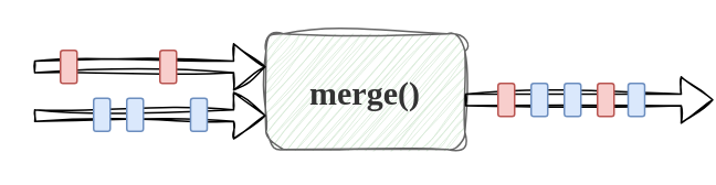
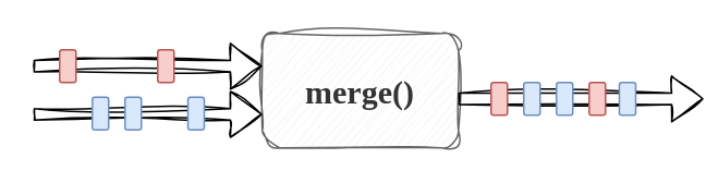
- <mxCell id="2" value="merge()" style="rounded=1;whiteSpace=wrap;html=1;sketch=1;hachureGap=4;jiggle=2;curveFitting=1;fontFamily=Architects Daughter;fontSource=https%3A%2F%2Ffonts.googleapis.com%2Fcss%3Ffamily%3DArchitects%2BDaughter;fontSize=20;fillColor=#d5e8d4;strokeColor=#666666;fontStyle=1;fontColor=#333333;" vertex="1" parent="1"><mxGeometry x="160" y="20" width="120" height="70" as="geometry" /></mxCell>
+ <mxCell id="2" value="merge()" style="rounded=1;whiteSpace=wrap;html=1;sketch=1;hachureGap=4;jiggle=2;curveFitting=1;fontFamily=Architects Daughter;fontSource=https%3A%2F%2Ffonts.googleapis.com%2Fcss%3Ffamily%3DArchitects%2BDaughter;fontSize=20;fillColor=#f5f5f5;strokeColor=#666666;fontStyle=1;fontColor=#333333;" vertex="1" parent="1"><mxGeometry x="160" y="20" width="120" height="70" as="geometry" /></mxCell>
